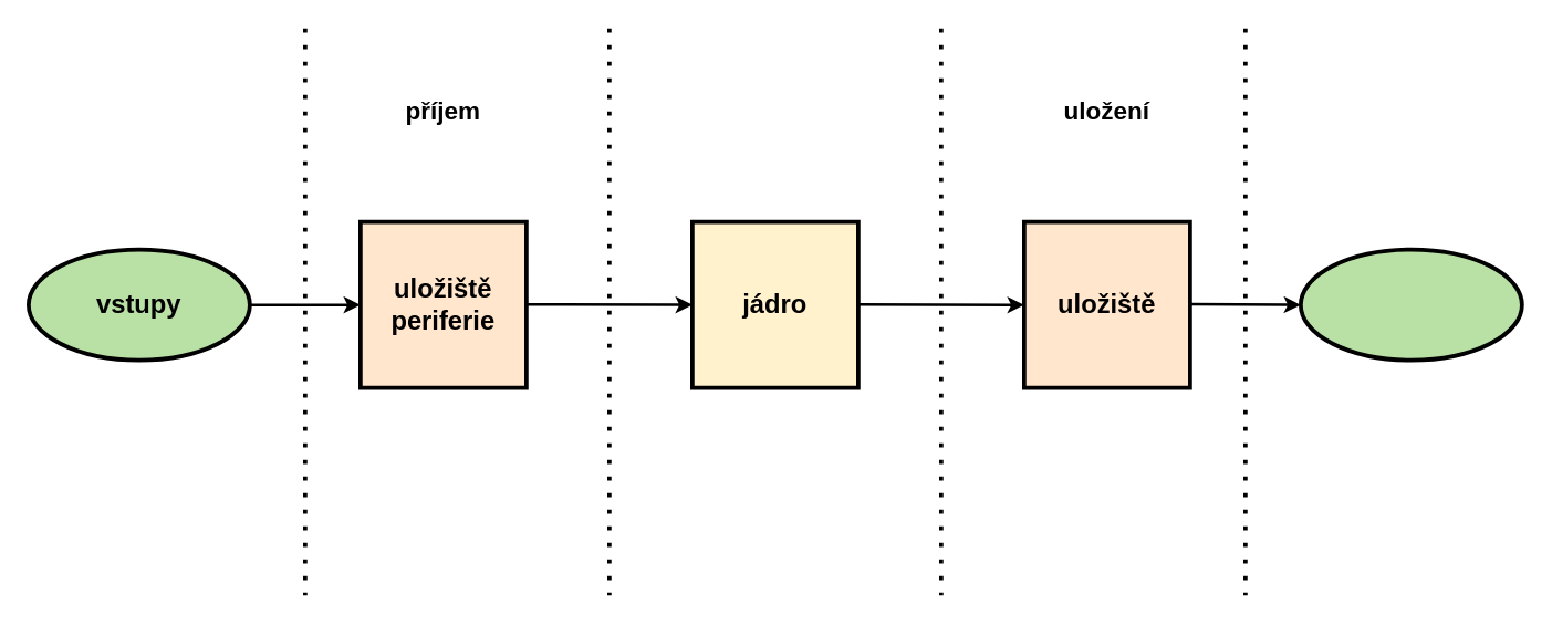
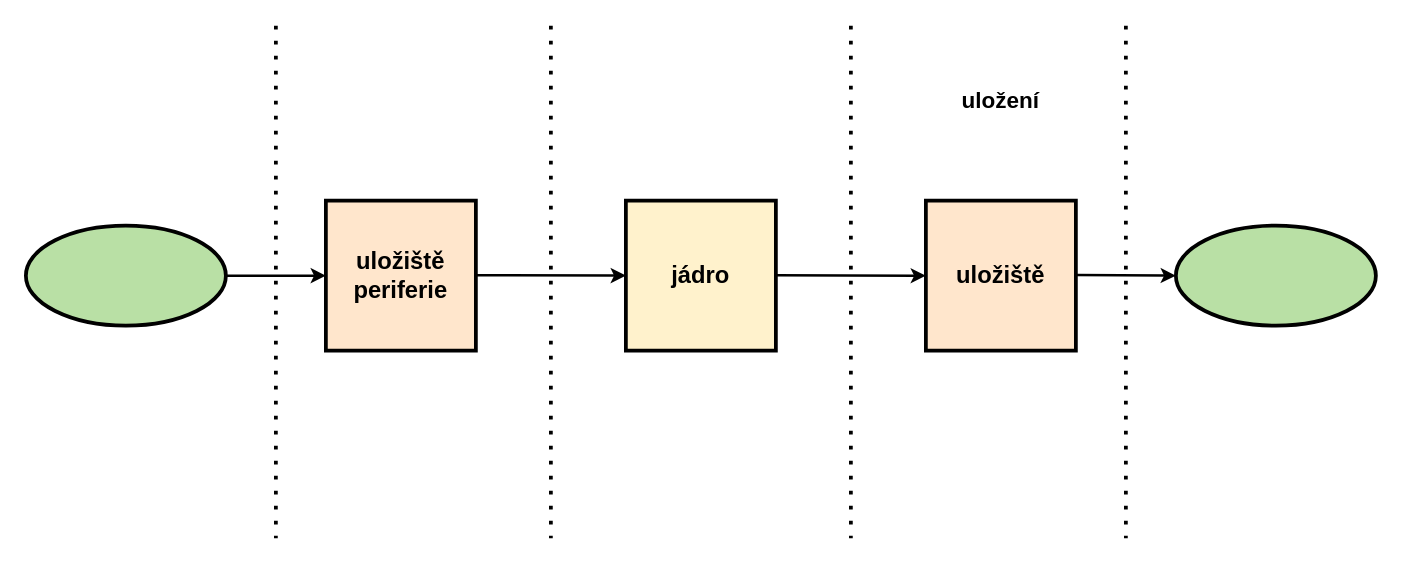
- <mxCell id="13" value="&lt;b&gt;&lt;font style=&quot;font-size: 18px;&quot;&gt;příjem&lt;/font&gt;&lt;/b&gt;" style="text;html=1;align=center;verticalAlign=middle;whiteSpace=wrap;rounded=0;" parent="1" vertex="1"><mxGeometry x="280" y="60" width="80" height="40" as="geometry" /></mxCell>
- <mxCell id="3" value="&lt;font style=&quot;font-size: 19px;&quot;&gt;&lt;b style=&quot;&quot;&gt;vstupy&lt;/b&gt;&lt;/font&gt;" style="text;html=1;align=center;verticalAlign=middle;whiteSpace=wrap;rounded=0;" parent="1" vertex="1"><mxGeometry x="60" y="200" width="80" height="40" as="geometry" /></mxCell>
